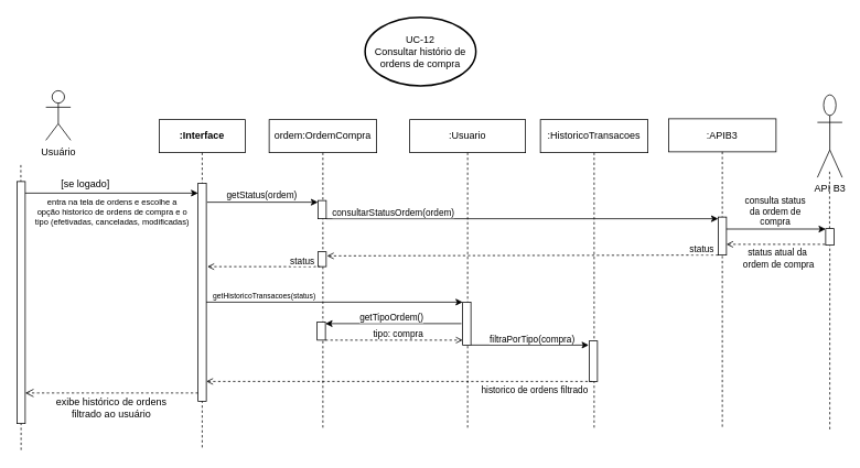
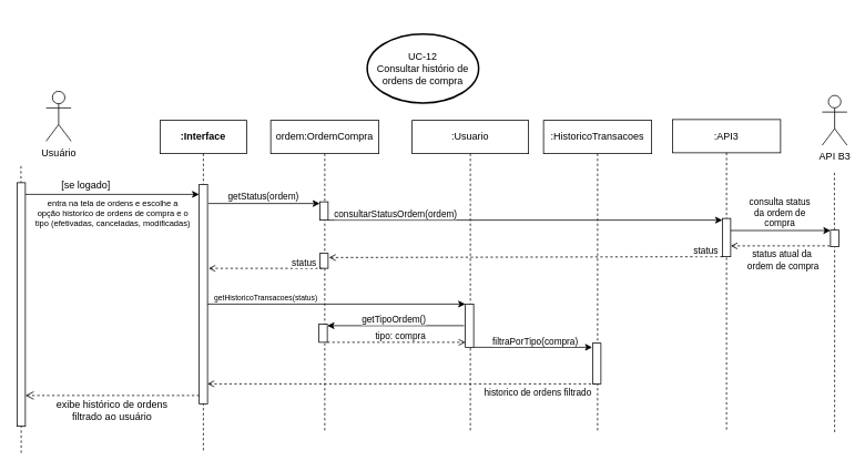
- <mxCell id="24" value="UC-12&lt;div&gt;Consultar histório de ordens de compra&lt;/div&gt;" style="strokeWidth=2;html=1;shape=mxgraph.flowchart.start_1;whiteSpace=wrap;" parent="1" vertex="1"><mxGeometry x="441" y="20" width="134" height="83" as="geometry" /></mxCell>
+ <mxCell id="24" value="UC-12&lt;div&gt;Consultar histório de ordens de compra&lt;/div&gt;" style="strokeWidth=2;html=1;shape=mxgraph.flowchart.start_1;whiteSpace=wrap;" parent="1" vertex="1"><mxGeometry x="441" y="40" width="134" height="83" as="geometry" /></mxCell>
- <mxCell id="29" value=":APIB3" style="shape=umlLifeline;perimeter=lifelinePerimeter;whiteSpace=wrap;html=1;container=1;dropTarget=0;collapsible=0;recursiveResize=0;outlineConnect=0;portConstraint=eastwest;newEdgeStyle={&quot;curved&quot;:0,&quot;rounded&quot;:0};" parent="1" vertex="1"><mxGeometry x="808" y="143" width="130" height="373" as="geometry" /></mxCell>
+ <mxCell id="29" value=":API3" style="shape=umlLifeline;perimeter=lifelinePerimeter;whiteSpace=wrap;html=1;container=1;dropTarget=0;collapsible=0;recursiveResize=0;outlineConnect=0;portConstraint=eastwest;newEdgeStyle={&quot;curved&quot;:0,&quot;rounded&quot;:0};" parent="1" vertex="1"><mxGeometry x="808" y="143" width="130" height="373" as="geometry" /></mxCell>
- <mxCell id="31" value="API B3" style="shape=umlActor;verticalLabelPosition=bottom;verticalAlign=top;html=1;" parent="1" vertex="1"><mxGeometry x="988" y="114" width="30" height="100" as="geometry" /></mxCell>
+ <mxCell id="31" value="API B3" style="shape=umlActor;verticalLabelPosition=bottom;verticalAlign=top;html=1;" parent="1" vertex="1"><mxGeometry x="988" y="114" width="30" height="60" as="geometry" /></mxCell>
